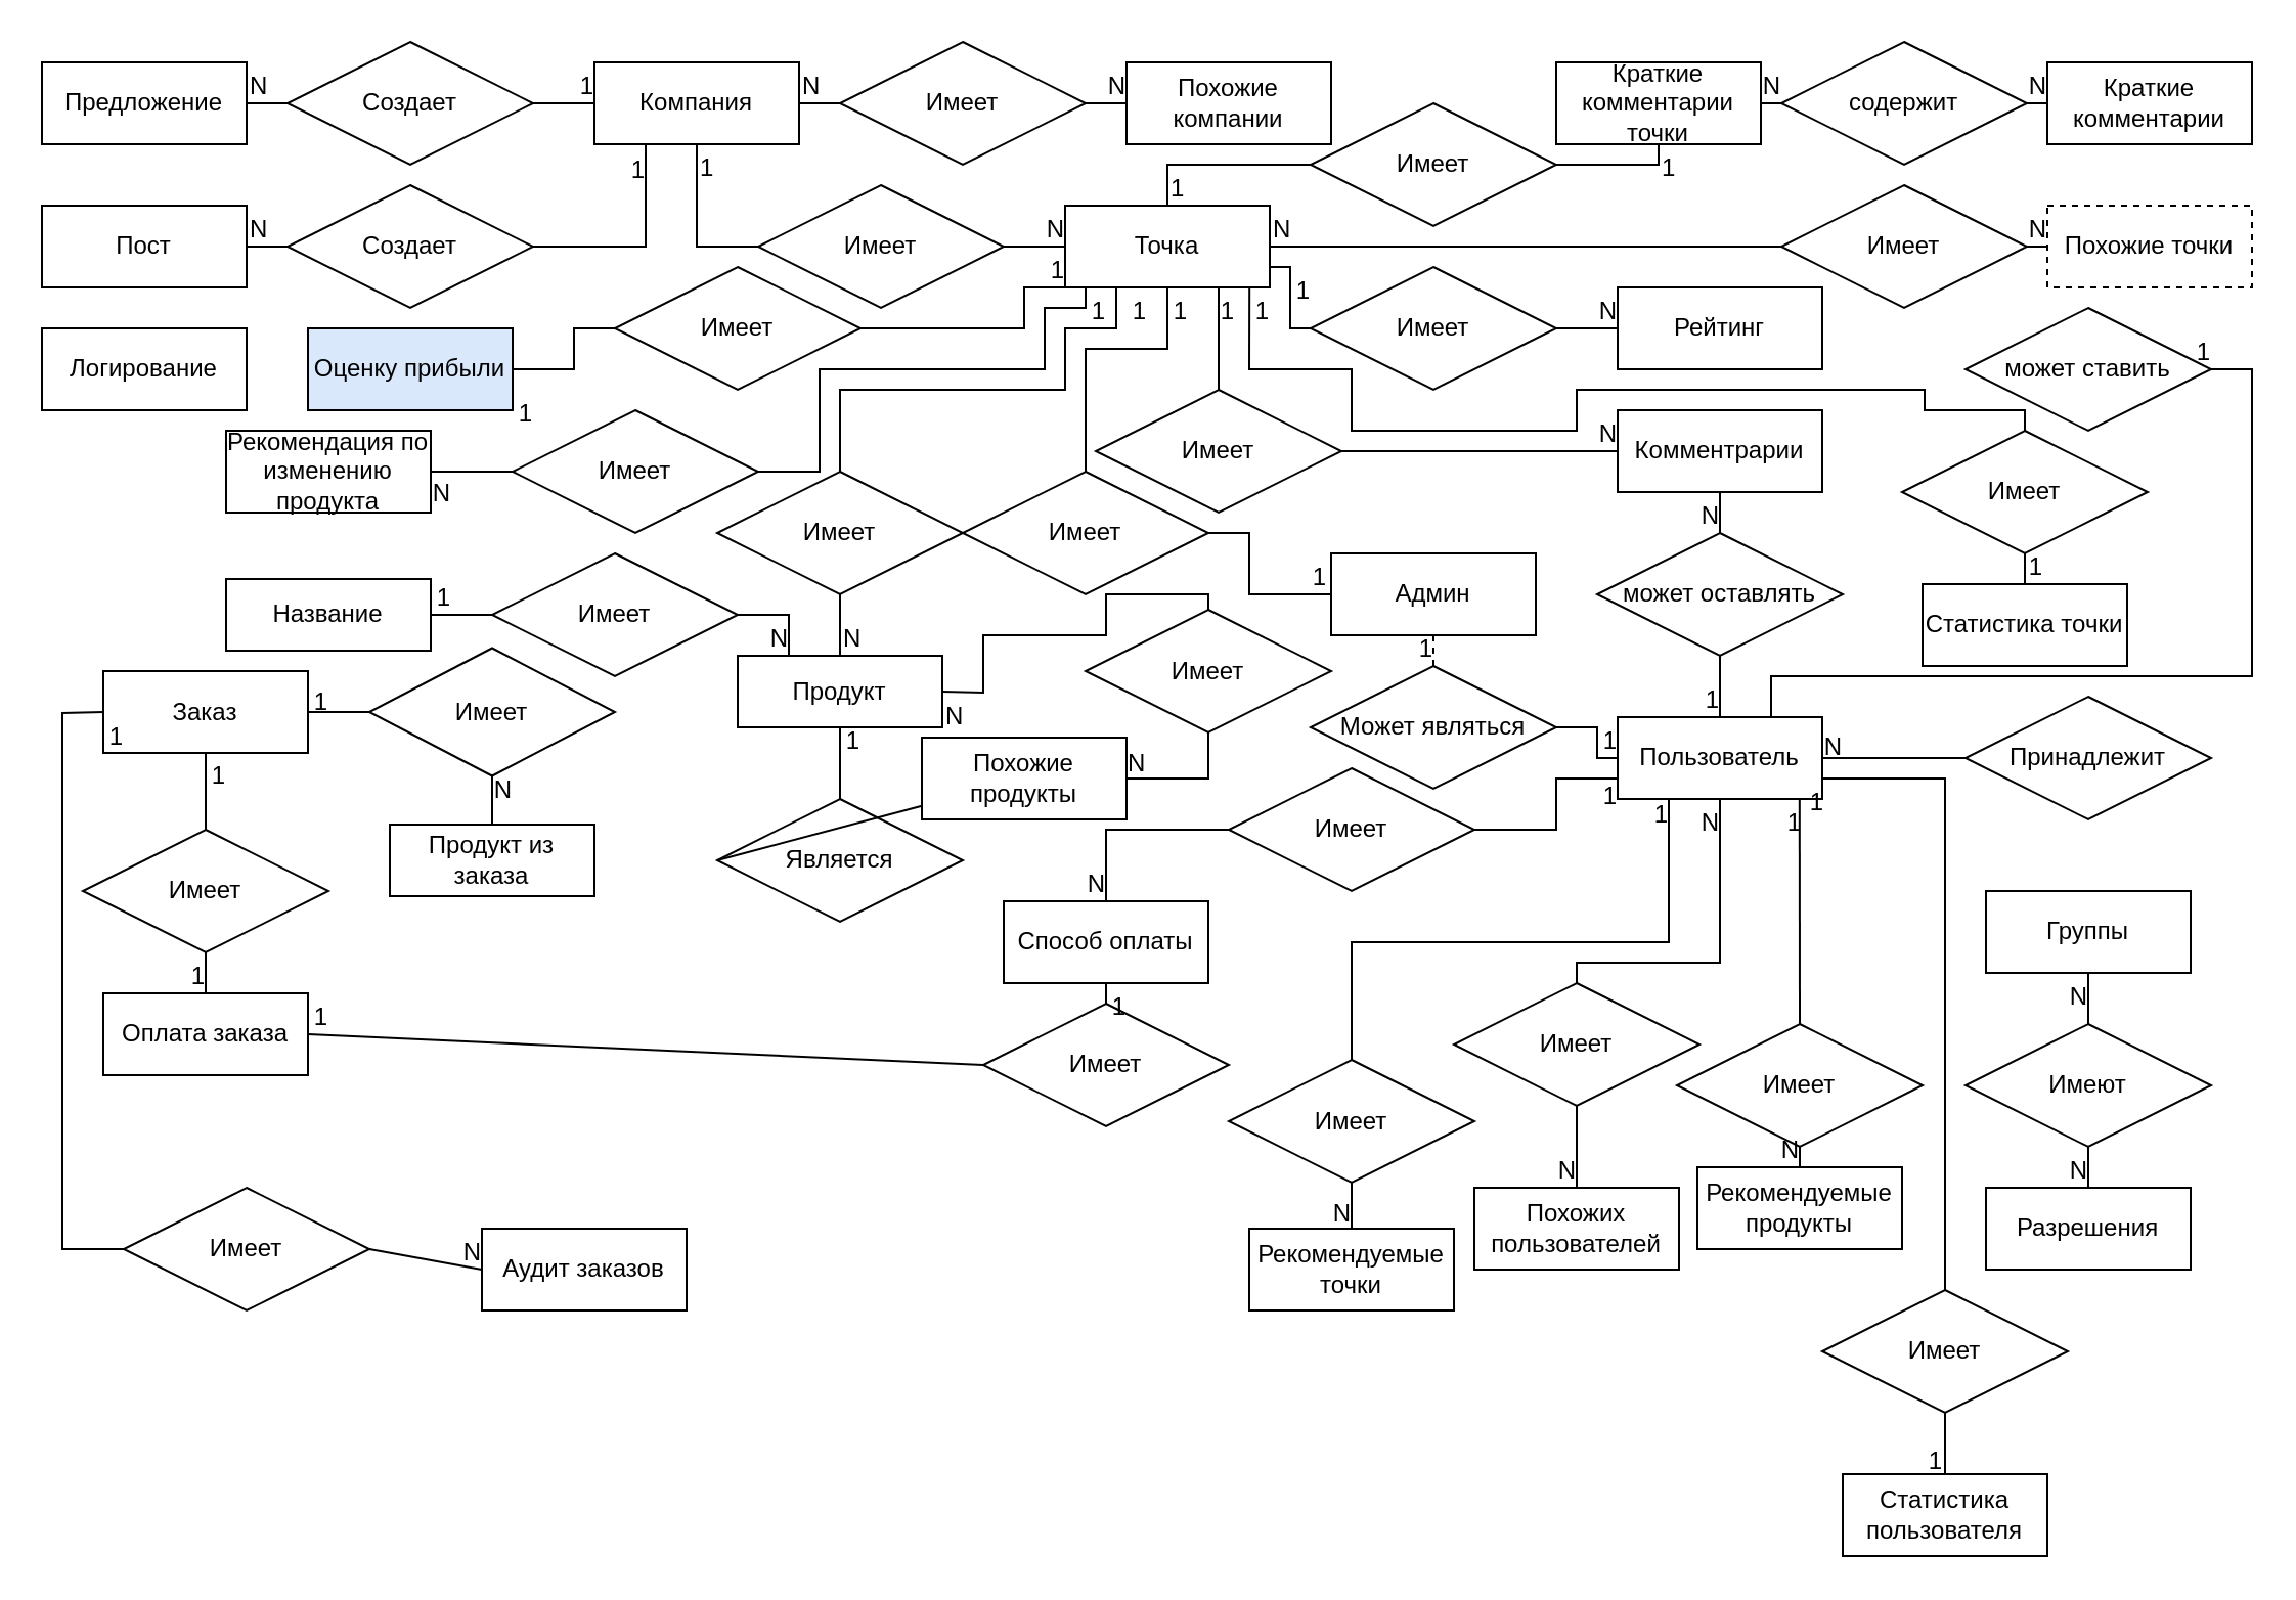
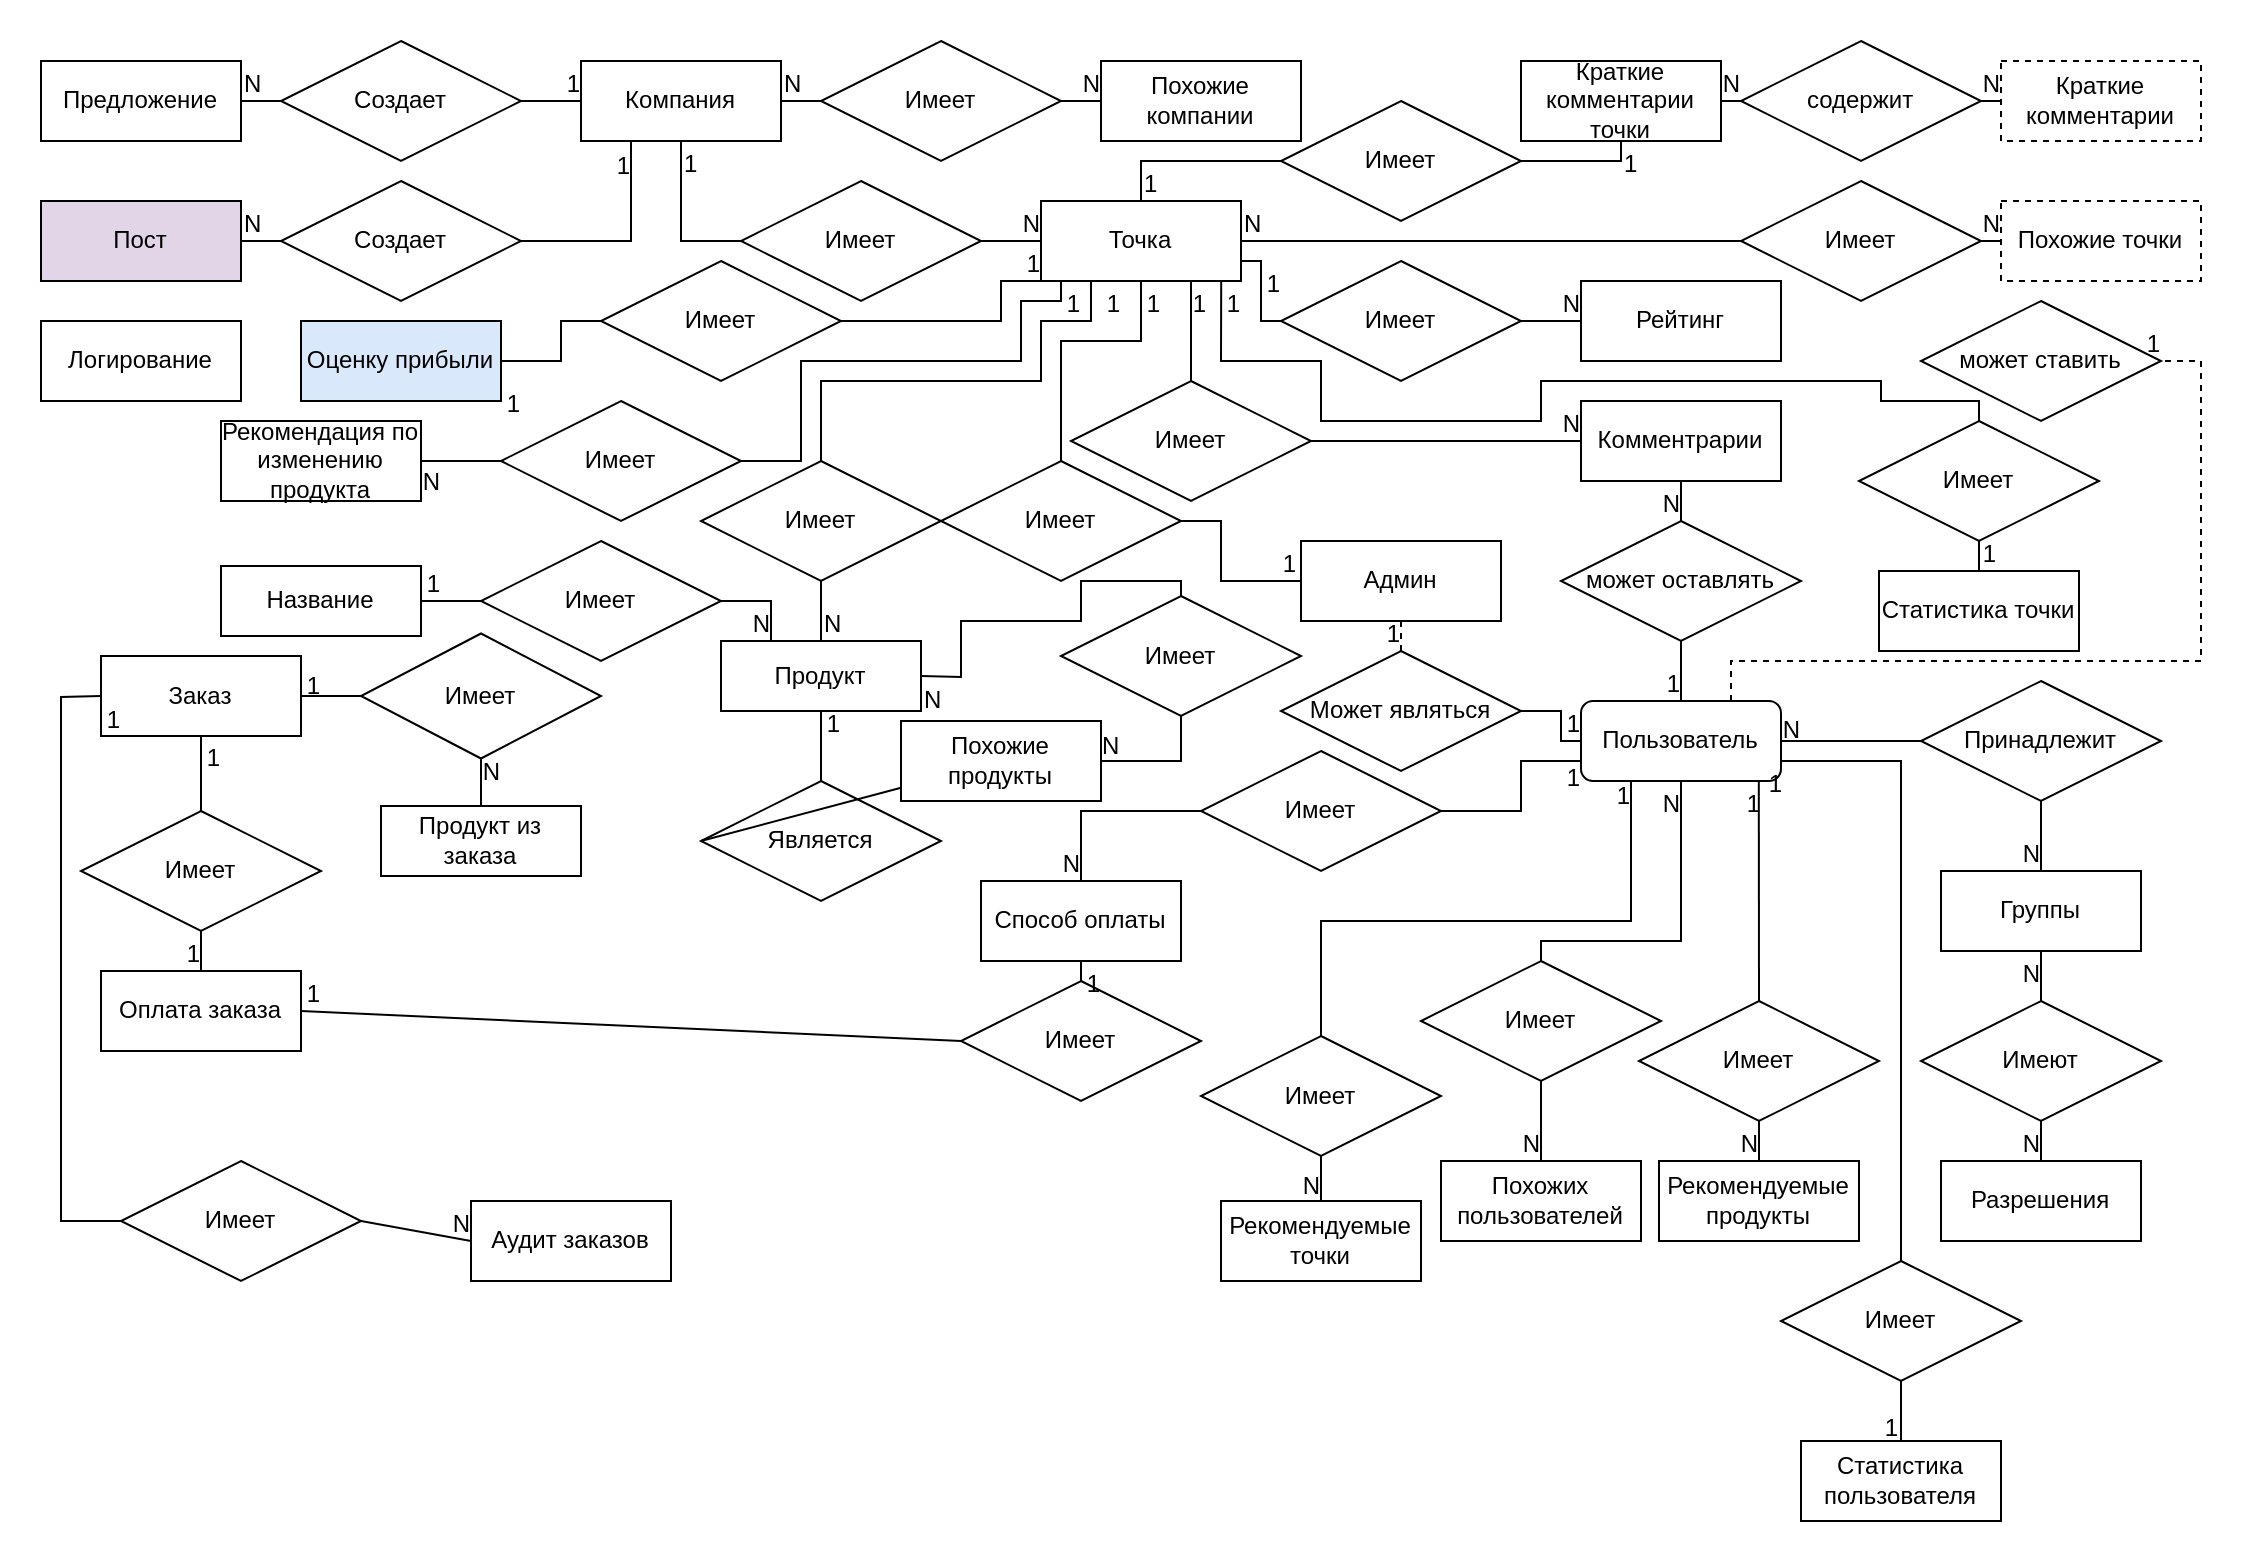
- <mxCell id="45" value="Краткие комментарии" style="whiteSpace=wrap;html=1;align=center;" vertex="1" parent="1"><mxGeometry x="1000" y="30" width="100" height="40" as="geometry" /></mxCell>
+ <mxCell id="45" value="Краткие комментарии" style="whiteSpace=wrap;html=1;align=center;dashed=1;" vertex="1" parent="1"><mxGeometry x="1000" y="30" width="100" height="40" as="geometry" /></mxCell>
- <mxCell id="6" value="Пост" style="whiteSpace=wrap;html=1;align=center;" vertex="1" parent="1"><mxGeometry x="20" y="100" width="100" height="40" as="geometry" /></mxCell>
+ <mxCell id="6" value="Пост" style="whiteSpace=wrap;html=1;align=center;fillColor=#e1d5e7;" vertex="1" parent="1"><mxGeometry x="20" y="100" width="100" height="40" as="geometry" /></mxCell>
- <mxCell id="102" value="" style="endArrow=none;html=1;rounded=0;exitX=0.75;exitY=0;exitDx=0;exitDy=0;entryX=1;entryY=0.5;entryDx=0;entryDy=0;" edge="1" parent="1" source="62" target="101"><mxGeometry relative="1" as="geometry"><mxPoint x="730" y="410" as="sourcePoint" /><mxPoint x="730" y="420" as="targetPoint" /><Array as="points"><mxPoint x="865" y="330" /><mxPoint x="1100" y="330" /><mxPoint x="1100" y="180" /></Array></mxGeometry></mxCell>
+ <mxCell id="102" value="" style="endArrow=none;html=1;rounded=0;exitX=0.75;exitY=0;exitDx=0;exitDy=0;entryX=1;entryY=0.5;entryDx=0;entryDy=0;dashed=1;" edge="1" parent="1" source="62" target="101"><mxGeometry relative="1" as="geometry"><mxPoint x="730" y="410" as="sourcePoint" /><mxPoint x="730" y="420" as="targetPoint" /><Array as="points"><mxPoint x="865" y="330" /><mxPoint x="1100" y="330" /><mxPoint x="1100" y="180" /></Array></mxGeometry></mxCell>
- <mxCell id="62" value="Пользователь" style="whiteSpace=wrap;html=1;align=center;" vertex="1" parent="1"><mxGeometry x="790" y="350" width="100" height="40" as="geometry" /></mxCell>
+ <mxCell id="62" value="Пользователь" style="whiteSpace=wrap;html=1;align=center;rounded=1;" vertex="1" parent="1"><mxGeometry x="790" y="350" width="100" height="40" as="geometry" /></mxCell>
+ <mxCell id="117" value="" style="endArrow=none;html=1;rounded=0;entryX=0.5;entryY=0;entryDx=0;entryDy=0;exitX=0.5;exitY=1;exitDx=0;exitDy=0;" edge="1" parent="1" source="113" target="114"><mxGeometry relative="1" as="geometry"><mxPoint x="820" y="510" as="sourcePoint" /><mxPoint x="780" y="460" as="targetPoint" /></mxGeometry></mxCell>
+ <mxCell id="118" value="N" style="resizable=0;html=1;align=right;verticalAlign=bottom;" connectable="0" vertex="1" parent="117"><mxGeometry x="1" relative="1" as="geometry" /></mxCell>
- <mxCell id="126" value="Рекомендуемые продукты" style="whiteSpace=wrap;html=1;align=center;" vertex="1" parent="1"><mxGeometry x="829" y="570" width="100" height="40" as="geometry" /></mxCell>
+ <mxCell id="126" value="Рекомендуемые продукты" style="whiteSpace=wrap;html=1;align=center;" vertex="1" parent="1"><mxGeometry x="829" y="580" width="100" height="40" as="geometry" /></mxCell>
